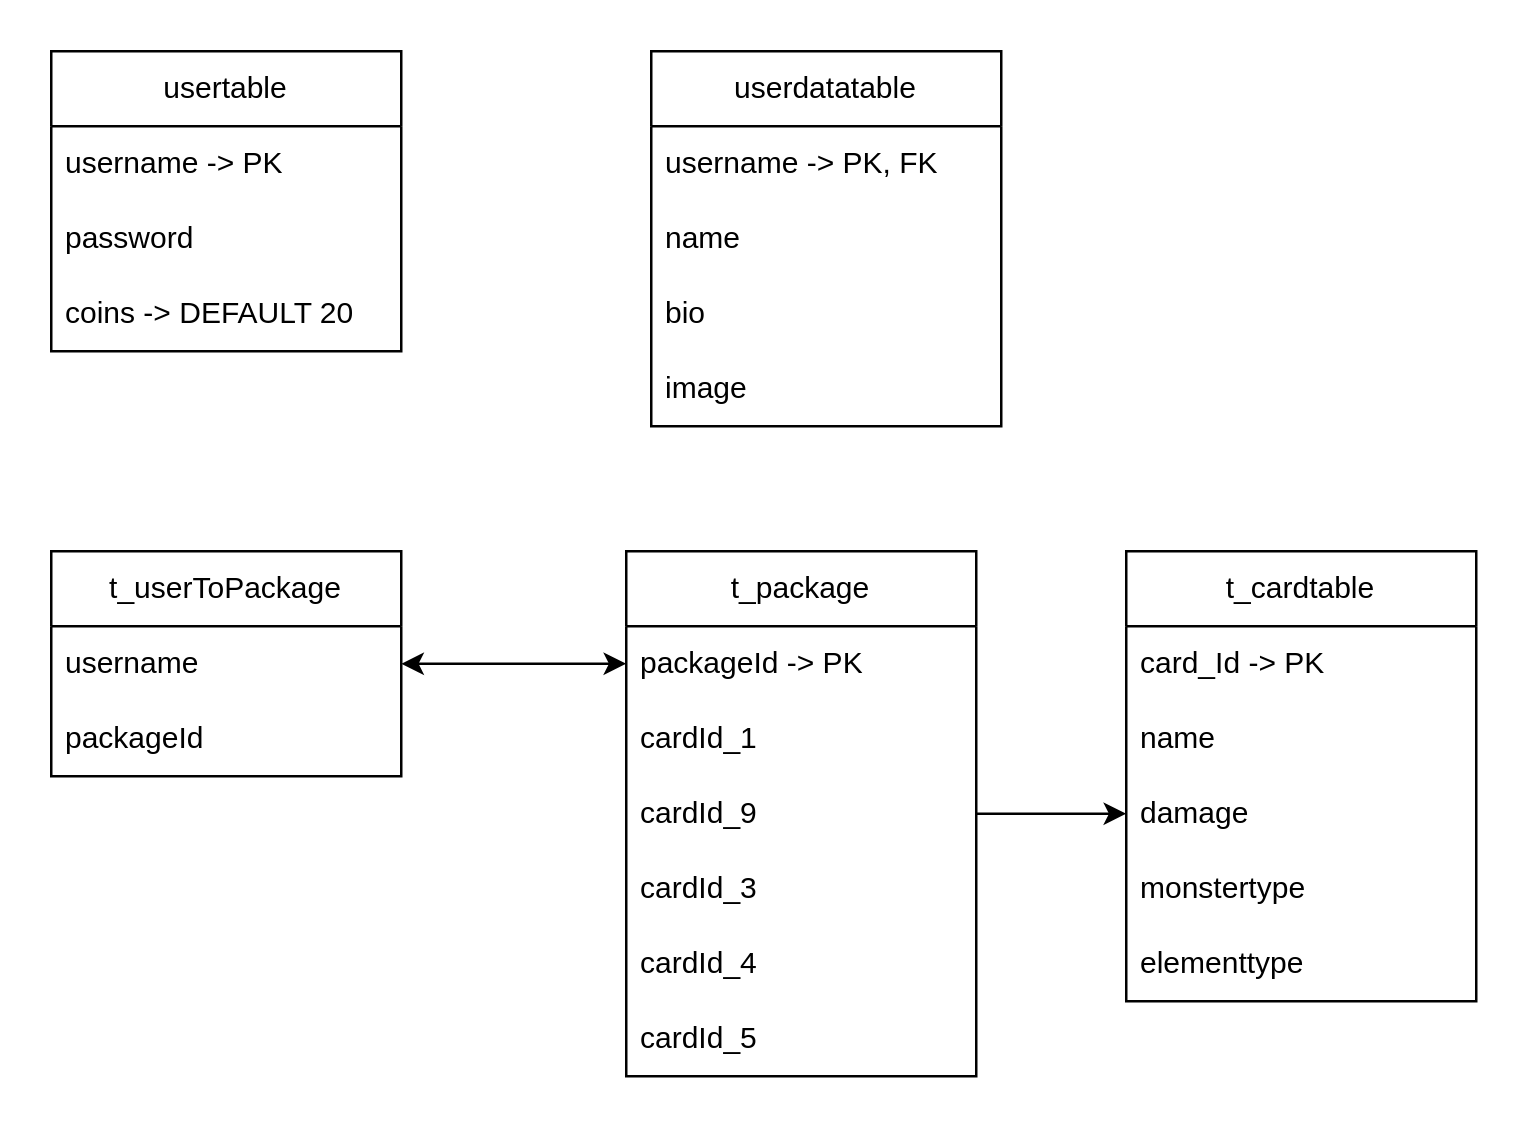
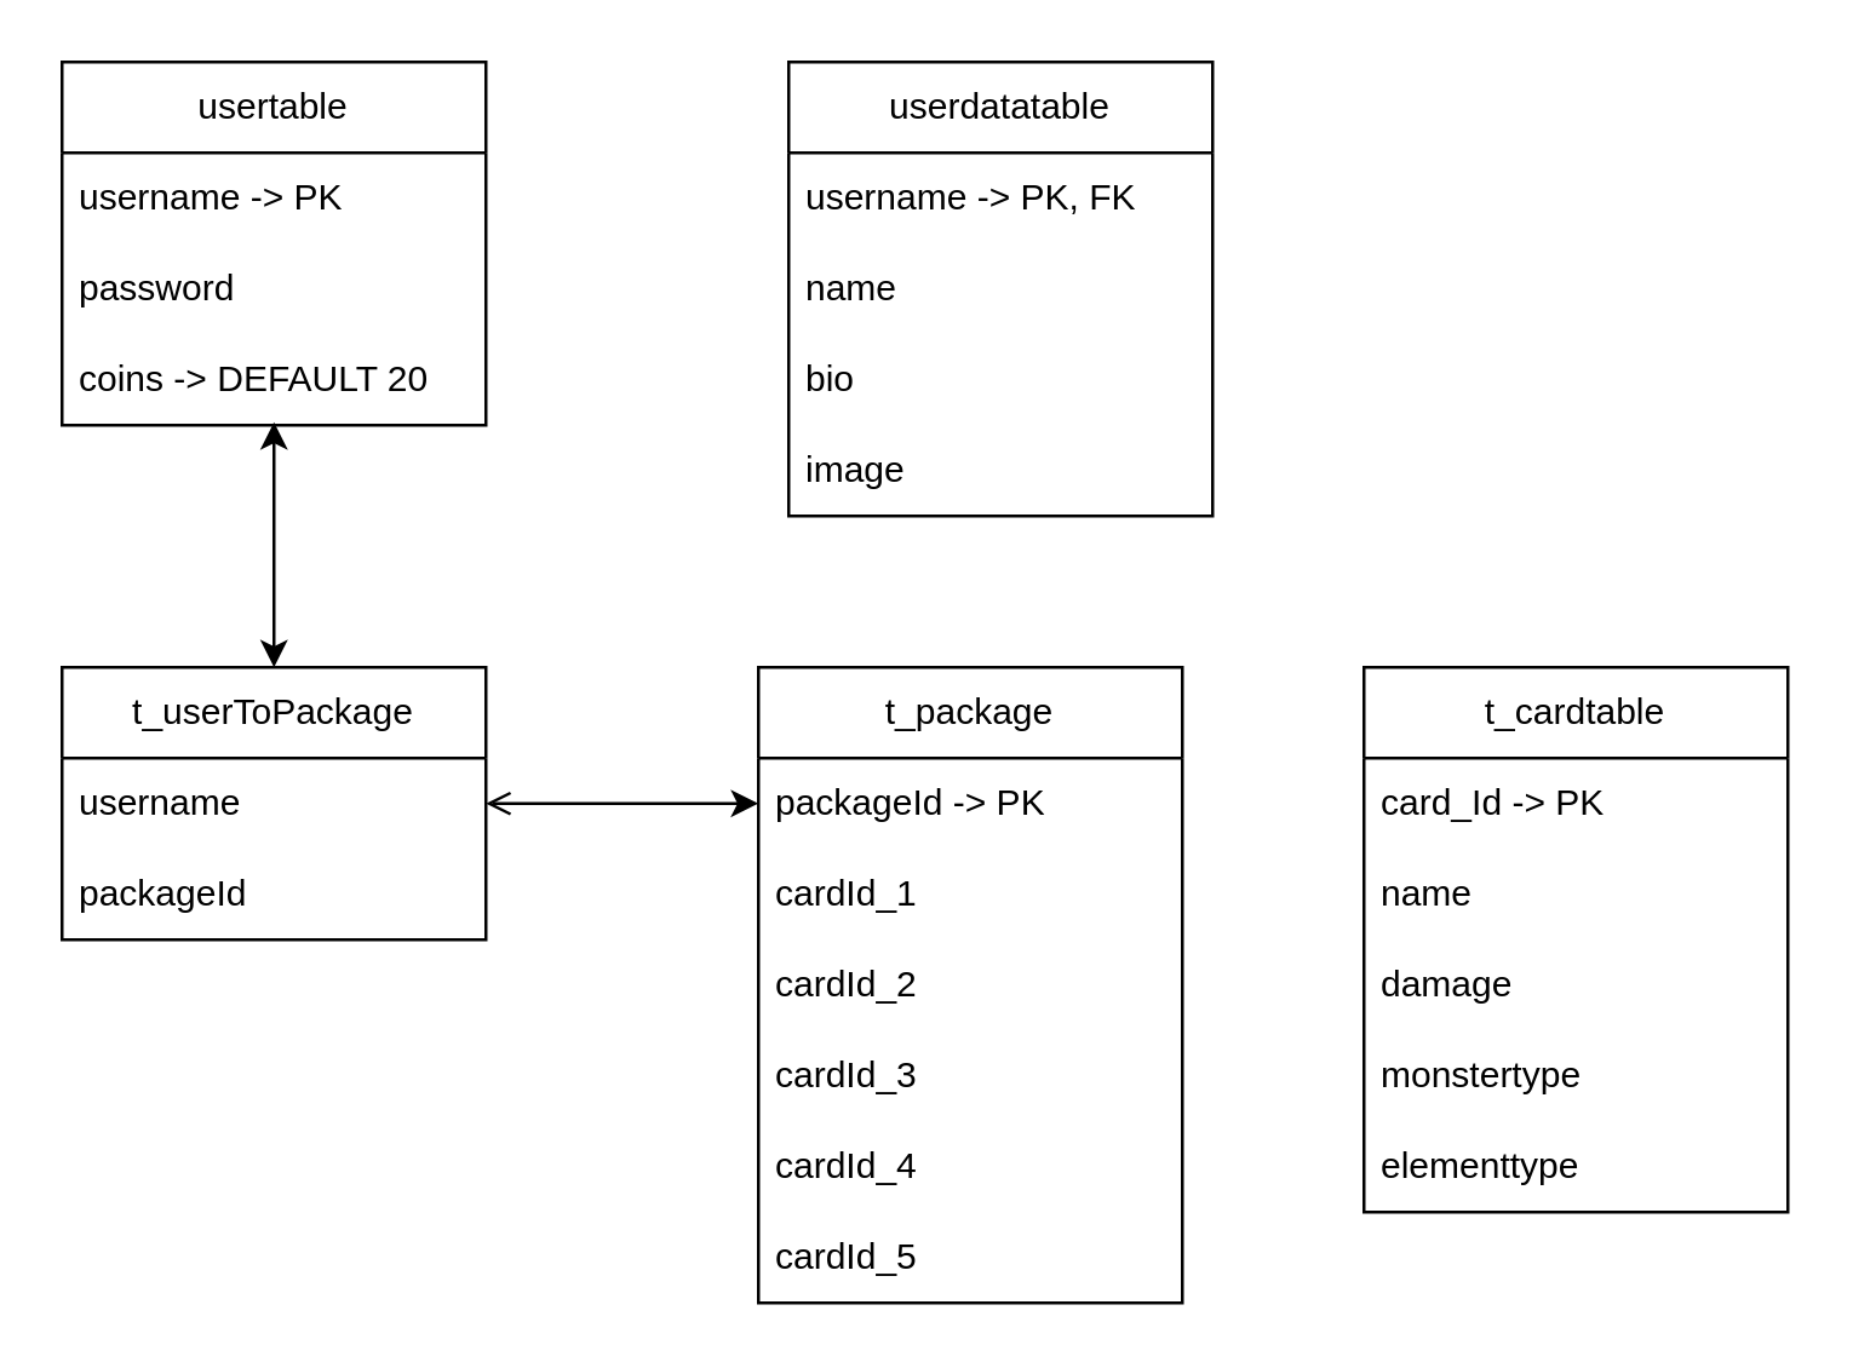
+ <mxCell id="20" style="edgeStyle=orthogonalEdgeStyle;rounded=0;orthogonalLoop=1;jettySize=auto;html=1;entryX=0.5;entryY=0.967;entryDx=0;entryDy=0;entryPerimeter=0;startArrow=classic;startFill=1;" edge="1" parent="1" source="17" target="5"><mxGeometry relative="1" as="geometry" /></mxCell>
- <mxCell id="29" value="" style="endArrow=classic;startArrow=classic;html=1;rounded=0;entryX=1;entryY=0.5;entryDx=0;entryDy=0;exitX=0;exitY=0.5;exitDx=0;exitDy=0;" edge="1" parent="1" source="23" target="18"><mxGeometry width="50" height="50" relative="1" as="geometry"><mxPoint x="330" y="310" as="sourcePoint" /><mxPoint x="380" y="260" as="targetPoint" /></mxGeometry></mxCell>
+ <mxCell id="29" value="" style="endArrow=open;startArrow=classic;html=1;rounded=0;entryX=1;entryY=0.5;entryDx=0;entryDy=0;exitX=0;exitY=0.5;exitDx=0;exitDy=0;" edge="1" parent="1" source="23" target="18"><mxGeometry width="50" height="50" relative="1" as="geometry"><mxPoint x="330" y="310" as="sourcePoint" /><mxPoint x="380" y="260" as="targetPoint" /></mxGeometry></mxCell>
- <mxCell id="25" value="cardId_9" style="text;strokeColor=none;fillColor=none;align=left;verticalAlign=middle;spacingLeft=4;spacingRight=4;overflow=hidden;points=[[0,0.5],[1,0.5]];portConstraint=eastwest;rotatable=0;whiteSpace=wrap;html=1;" vertex="1" parent="22"><mxGeometry y="90" width="140" height="30" as="geometry" /></mxCell>
+ <mxCell id="25" value="cardId_2" style="text;strokeColor=none;fillColor=none;align=left;verticalAlign=middle;spacingLeft=4;spacingRight=4;overflow=hidden;points=[[0,0.5],[1,0.5]];portConstraint=eastwest;rotatable=0;whiteSpace=wrap;html=1;" vertex="1" parent="22"><mxGeometry y="90" width="140" height="30" as="geometry" /></mxCell>
- <mxCell id="21" style="edgeStyle=orthogonalEdgeStyle;rounded=0;orthogonalLoop=1;jettySize=auto;html=1;entryX=0;entryY=0.5;entryDx=0;entryDy=0;" edge="1" parent="1" source="22" target="14"><mxGeometry relative="1" as="geometry" /></mxCell>
